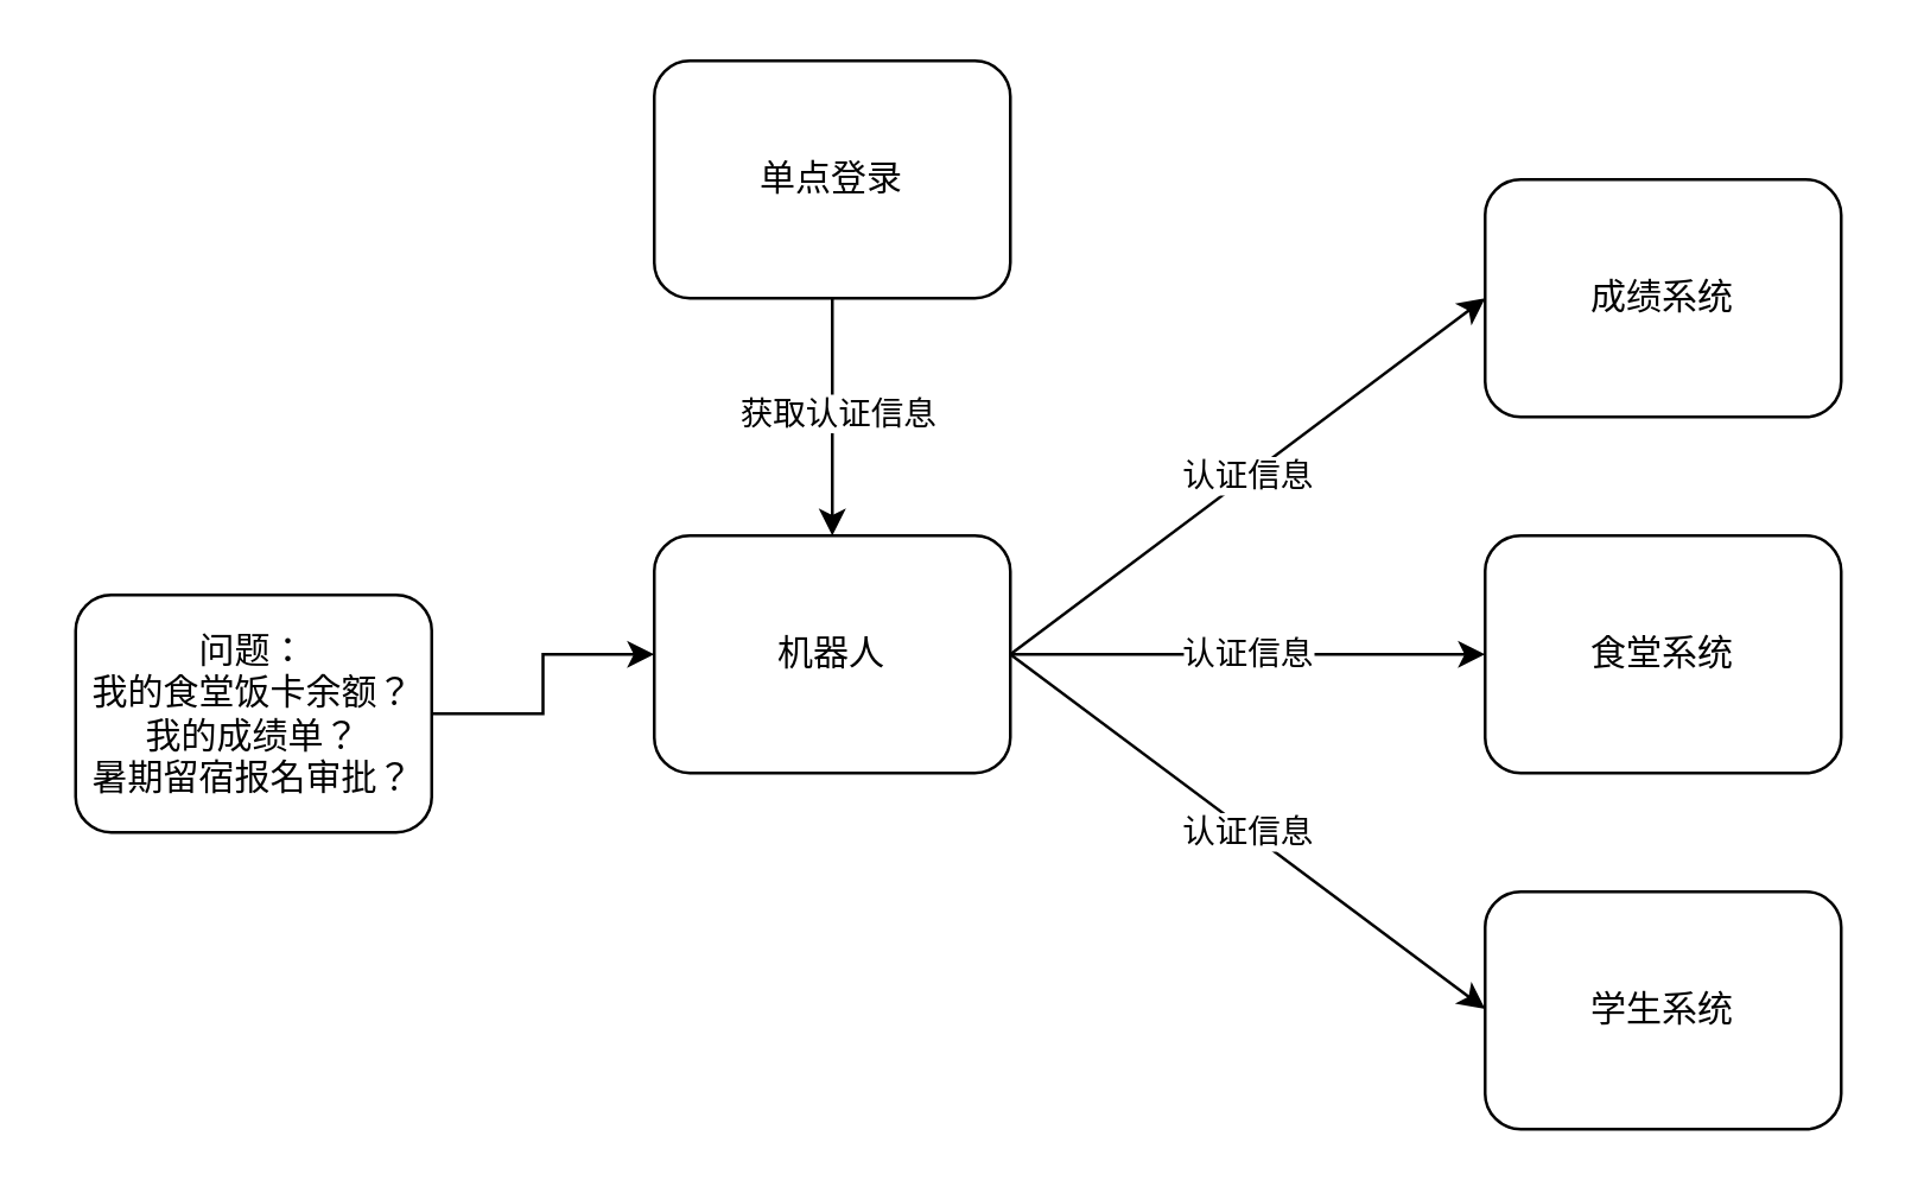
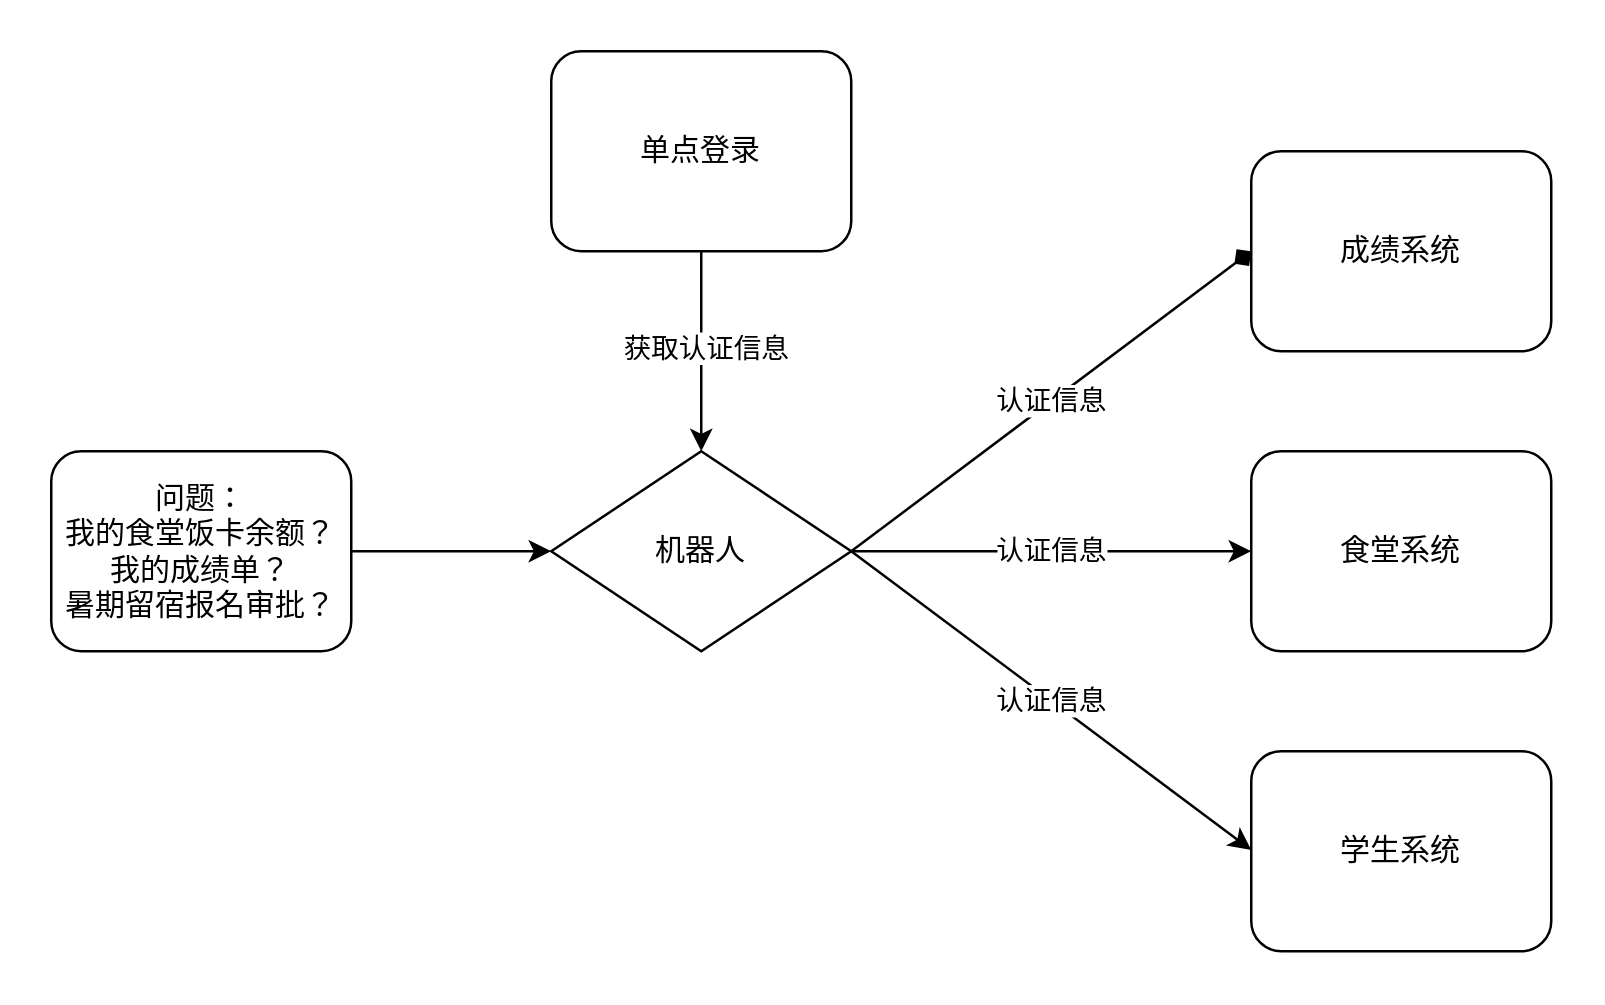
- <mxCell id="13" value="认证信息" style="endArrow=classic;html=1;exitX=1;exitY=0.5;exitDx=0;exitDy=0;entryX=0;entryY=0.5;entryDx=0;entryDy=0;" edge="1" parent="1" source="4" target="8"><mxGeometry relative="1" as="geometry"><mxPoint x="360" y="240" as="sourcePoint" /><mxPoint x="520" y="240" as="targetPoint" /></mxGeometry></mxCell>
+ <mxCell id="13" value="认证信息" style="endArrow=diamond;html=1;exitX=1;exitY=0.5;exitDx=0;exitDy=0;entryX=0;entryY=0.5;entryDx=0;entryDy=0;" edge="1" parent="1" source="4" target="8"><mxGeometry relative="1" as="geometry"><mxPoint x="360" y="240" as="sourcePoint" /><mxPoint x="520" y="240" as="targetPoint" /></mxGeometry></mxCell>
- <mxCell id="4" value="机器人" style="whiteSpace=wrap;html=1;rounded=1;" vertex="1" parent="1"><mxGeometry x="220" y="180" width="120" height="80" as="geometry" /></mxCell>
+ <mxCell id="4" value="机器人" style="rhombus;whiteSpace=wrap;html=1;" vertex="1" parent="1"><mxGeometry x="220" y="180" width="120" height="80" as="geometry" /></mxCell>
- <mxCell id="3" value="问题：&lt;br&gt;我的食堂饭卡余额？&lt;br&gt;我的成绩单？&lt;br&gt;暑期留宿报名审批？" style="rounded=1;whiteSpace=wrap;html=1;" vertex="1" parent="1"><mxGeometry x="25" y="200" width="120" height="80" as="geometry" /></mxCell>
+ <mxCell id="3" value="问题：&lt;br&gt;我的食堂饭卡余额？&lt;br&gt;我的成绩单？&lt;br&gt;暑期留宿报名审批？" style="rounded=1;whiteSpace=wrap;html=1;" vertex="1" parent="1"><mxGeometry x="20" y="180" width="120" height="80" as="geometry" /></mxCell>
